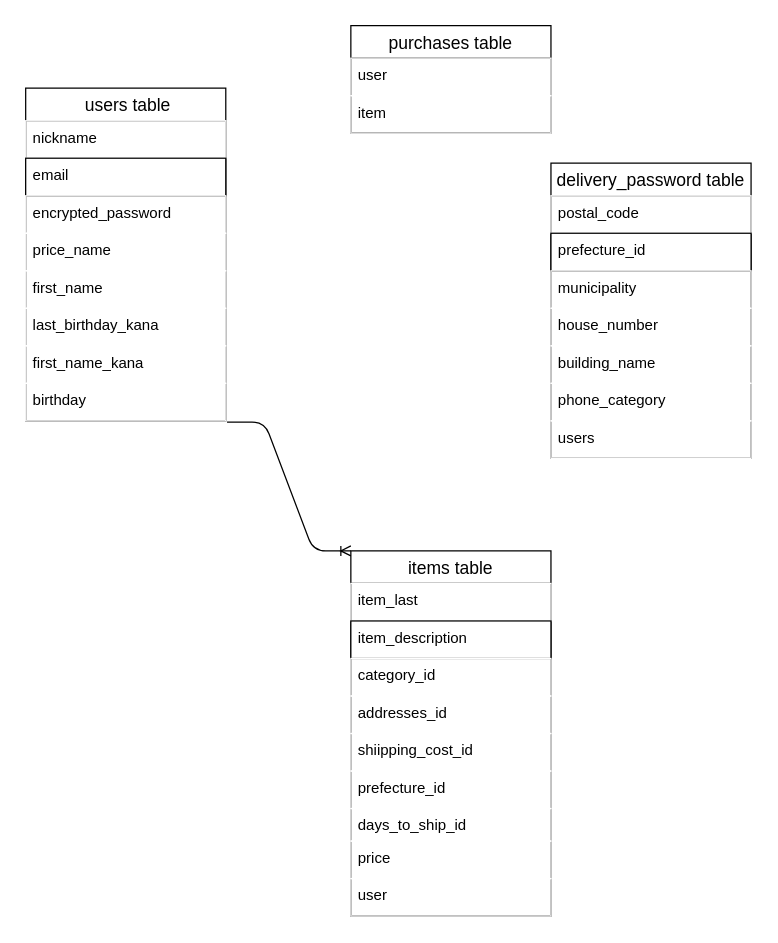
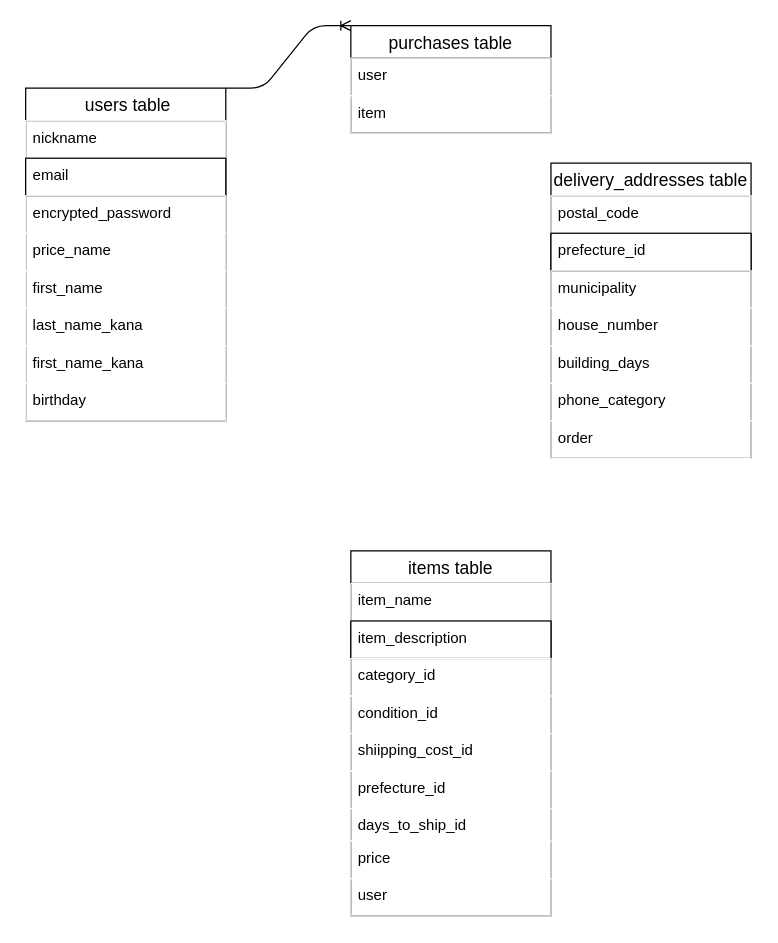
+ <mxCell id="32" value="" style="edgeStyle=entityRelationEdgeStyle;fontSize=12;html=1;endArrow=ERoneToMany;exitX=1;exitY=0;exitDx=0;exitDy=0;entryX=0;entryY=0;entryDx=0;entryDy=0;" parent="1" source="2" target="21" edge="1"><mxGeometry width="100" height="100" relative="1" as="geometry"><mxPoint x="220" y="260" as="sourcePoint" /><mxPoint x="320" y="160" as="targetPoint" /></mxGeometry></mxCell>
- <mxCell id="24" value="delivery_password table" style="swimlane;fontStyle=0;childLayout=stackLayout;horizontal=1;startSize=26;horizontalStack=0;resizeParent=1;resizeParentMax=0;resizeLast=0;collapsible=1;marginBottom=0;align=center;fontSize=14;" parent="1" vertex="1"><mxGeometry x="440" y="130" width="160" height="236" as="geometry"><mxRectangle x="170" y="190" width="110" height="30" as="alternateBounds" /></mxGeometry></mxCell>
+ <mxCell id="24" value="delivery_addresses table" style="swimlane;fontStyle=0;childLayout=stackLayout;horizontal=1;startSize=26;horizontalStack=0;resizeParent=1;resizeParentMax=0;resizeLast=0;collapsible=1;marginBottom=0;align=center;fontSize=14;" parent="1" vertex="1"><mxGeometry x="440" y="130" width="160" height="236" as="geometry"><mxRectangle x="170" y="190" width="110" height="30" as="alternateBounds" /></mxGeometry></mxCell>
- <mxCell id="8" value="last_birthday_kana" style="text;strokeColor=#FFFFFF;fillColor=none;spacingLeft=4;spacingRight=4;overflow=hidden;rotatable=0;points=[[0,0.5],[1,0.5]];portConstraint=eastwest;fontSize=12;perimeterSpacing=1;" parent="2" vertex="1"><mxGeometry y="176" width="160" height="30" as="geometry" /></mxCell>
+ <mxCell id="8" value="last_name_kana" style="text;strokeColor=#FFFFFF;fillColor=none;spacingLeft=4;spacingRight=4;overflow=hidden;rotatable=0;points=[[0,0.5],[1,0.5]];portConstraint=eastwest;fontSize=12;perimeterSpacing=1;" parent="2" vertex="1"><mxGeometry y="176" width="160" height="30" as="geometry" /></mxCell>
- <mxCell id="29" value="building_name" style="text;strokeColor=#FFFFFF;fillColor=none;spacingLeft=4;spacingRight=4;overflow=hidden;rotatable=0;points=[[0,0.5],[1,0.5]];portConstraint=eastwest;fontSize=12;perimeterSpacing=1;" parent="24" vertex="1"><mxGeometry y="146" width="160" height="30" as="geometry" /></mxCell>
+ <mxCell id="29" value="building_days" style="text;strokeColor=#FFFFFF;fillColor=none;spacingLeft=4;spacingRight=4;overflow=hidden;rotatable=0;points=[[0,0.5],[1,0.5]];portConstraint=eastwest;fontSize=12;perimeterSpacing=1;" parent="24" vertex="1"><mxGeometry y="146" width="160" height="30" as="geometry" /></mxCell>
- <mxCell id="31" value="users" style="text;strokeColor=#FFFFFF;fillColor=none;spacingLeft=4;spacingRight=4;overflow=hidden;rotatable=0;points=[[0,0.5],[1,0.5]];portConstraint=eastwest;fontSize=12;perimeterSpacing=1;" parent="24" vertex="1"><mxGeometry y="206" width="160" height="30" as="geometry" /></mxCell>
+ <mxCell id="31" value="order" style="text;strokeColor=#FFFFFF;fillColor=none;spacingLeft=4;spacingRight=4;overflow=hidden;rotatable=0;points=[[0,0.5],[1,0.5]];portConstraint=eastwest;fontSize=12;perimeterSpacing=1;" parent="24" vertex="1"><mxGeometry y="206" width="160" height="30" as="geometry" /></mxCell>
- <mxCell id="33" value="" style="edgeStyle=entityRelationEdgeStyle;fontSize=12;html=1;endArrow=ERoneToMany;entryX=0;entryY=0;entryDx=0;entryDy=0;exitX=1;exitY=1;exitDx=0;exitDy=0;exitPerimeter=0;" parent="1" source="10" target="11" edge="1"><mxGeometry width="100" height="100" relative="1" as="geometry"><mxPoint x="182" y="338" as="sourcePoint" /><mxPoint x="300" y="300" as="targetPoint" /></mxGeometry></mxCell>
- <mxCell id="12" value="item_last" style="text;strokeColor=#FFFFFF;fillColor=none;spacingLeft=4;spacingRight=4;overflow=hidden;rotatable=0;points=[[0,0.5],[1,0.5]];portConstraint=eastwest;fontSize=12;perimeterSpacing=1;" parent="11" vertex="1"><mxGeometry y="26" width="160" height="30" as="geometry" /></mxCell>
+ <mxCell id="12" value="item_name" style="text;strokeColor=#FFFFFF;fillColor=none;spacingLeft=4;spacingRight=4;overflow=hidden;rotatable=0;points=[[0,0.5],[1,0.5]];portConstraint=eastwest;fontSize=12;perimeterSpacing=1;" parent="11" vertex="1"><mxGeometry y="26" width="160" height="30" as="geometry" /></mxCell>
- <mxCell id="15" value="addresses_id" style="text;strokeColor=#FFFFFF;fillColor=none;spacingLeft=4;spacingRight=4;overflow=hidden;rotatable=0;points=[[0,0.5],[1,0.5]];portConstraint=eastwest;fontSize=12;perimeterSpacing=1;" parent="11" vertex="1"><mxGeometry y="116" width="160" height="30" as="geometry" /></mxCell>
+ <mxCell id="15" value="condition_id" style="text;strokeColor=#FFFFFF;fillColor=none;spacingLeft=4;spacingRight=4;overflow=hidden;rotatable=0;points=[[0,0.5],[1,0.5]];portConstraint=eastwest;fontSize=12;perimeterSpacing=1;" parent="11" vertex="1"><mxGeometry y="116" width="160" height="30" as="geometry" /></mxCell>
